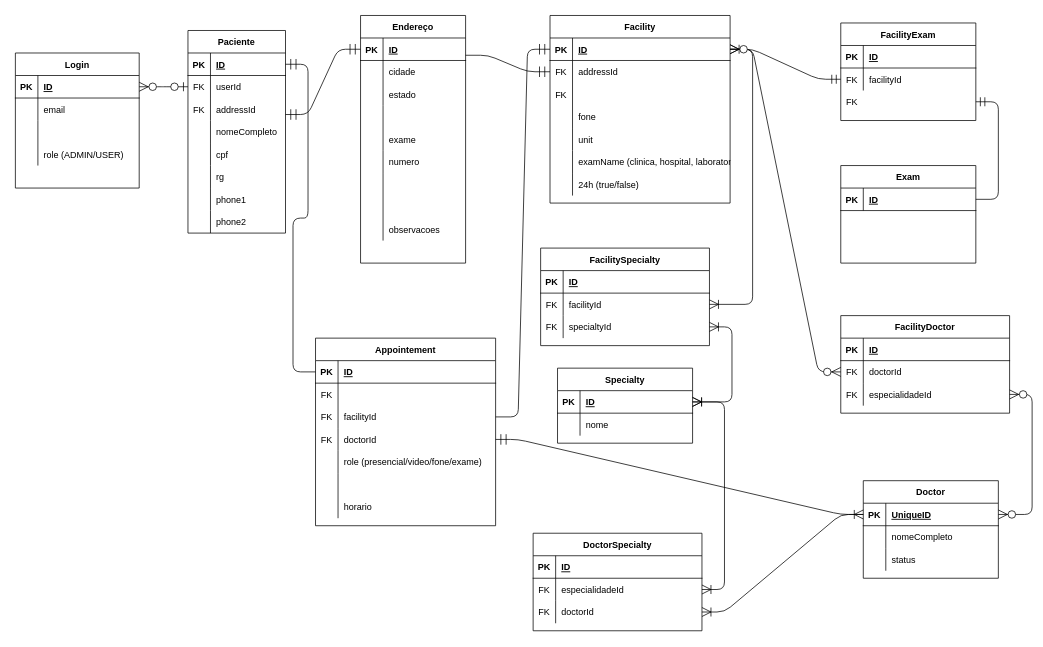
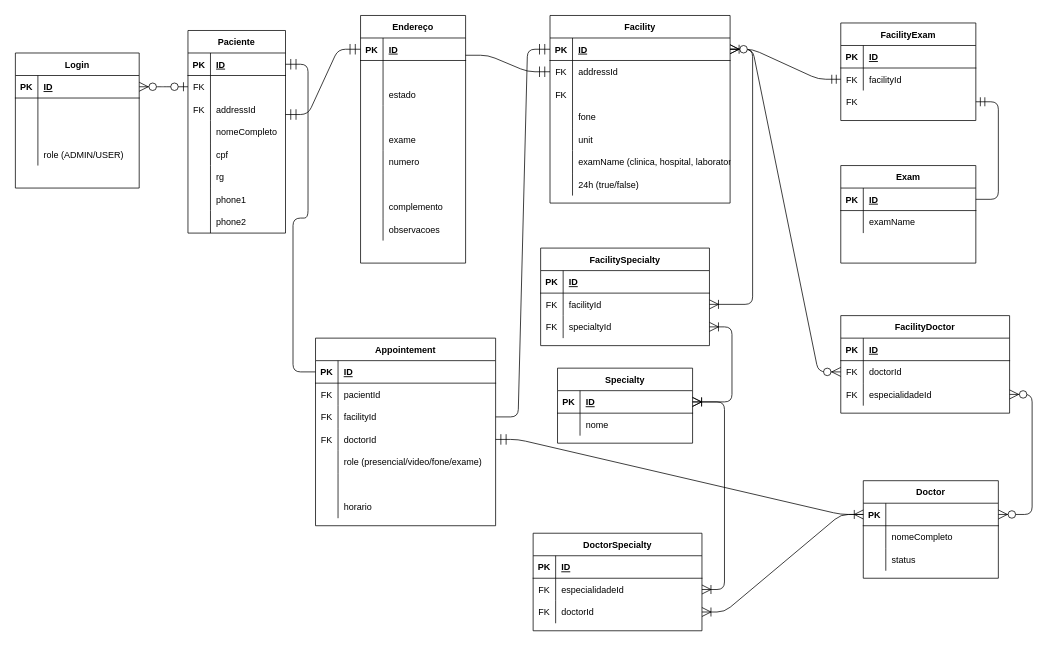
- <mxCell id="43" value="cidade" style="shape=partialRectangle;connectable=0;fillColor=none;top=0;left=0;bottom=0;right=0;align=left;spacingLeft=6;overflow=hidden;" vertex="1" parent="41"><mxGeometry x="30" width="110" height="30" as="geometry" /></mxCell>
- <mxCell id="8" value="userId" style="shape=partialRectangle;connectable=0;fillColor=none;top=0;left=0;bottom=0;right=0;align=left;spacingLeft=6;overflow=hidden;" vertex="1" parent="6"><mxGeometry x="30" width="100" height="30" as="geometry" /></mxCell>
- <mxCell id="122" value="email" style="shape=partialRectangle;connectable=0;fillColor=none;top=0;left=0;bottom=0;right=0;align=left;spacingLeft=6;overflow=hidden;" vertex="1" parent="120"><mxGeometry x="30" width="135" height="30" as="geometry" /></mxCell>
+ <mxCell id="59" value="complemento" style="shape=partialRectangle;connectable=0;fillColor=none;top=0;left=0;bottom=0;right=0;align=left;spacingLeft=6;overflow=hidden;" vertex="1" parent="57"><mxGeometry x="30" width="110" height="30" as="geometry" /></mxCell>
+ <mxCell id="160" value="examName" style="shape=partialRectangle;connectable=0;fillColor=none;top=0;left=0;bottom=0;right=0;align=left;spacingLeft=6;overflow=hidden;" vertex="1" parent="158"><mxGeometry x="30" width="150" height="30" as="geometry" /></mxCell>
+ <mxCell id="98" value="pacientId" style="shape=partialRectangle;connectable=0;fillColor=none;top=0;left=0;bottom=0;right=0;align=left;spacingLeft=6;overflow=hidden;" vertex="1" parent="96"><mxGeometry x="30" width="210" height="30" as="geometry" /></mxCell>
- <mxCell id="30" value="UniqueID" style="shape=partialRectangle;connectable=0;fillColor=none;top=0;left=0;bottom=0;right=0;align=left;spacingLeft=6;fontStyle=5;overflow=hidden;" vertex="1" parent="28"><mxGeometry x="30" width="150" height="30" as="geometry" /></mxCell>
